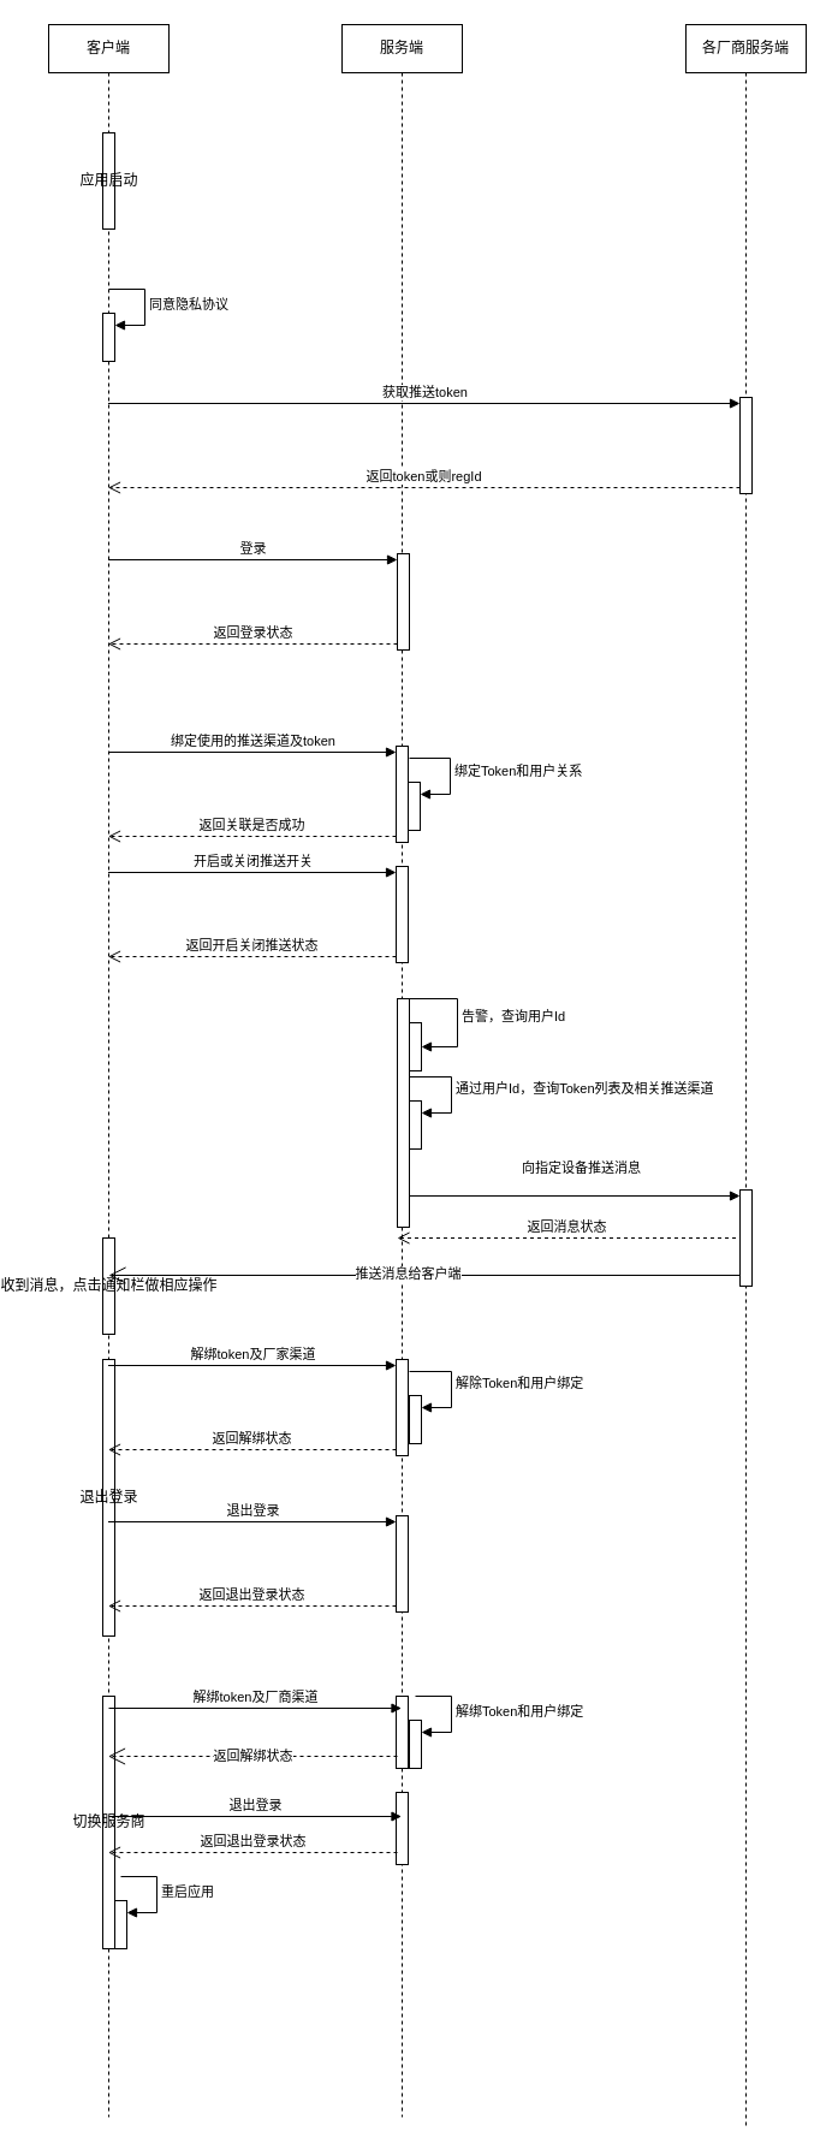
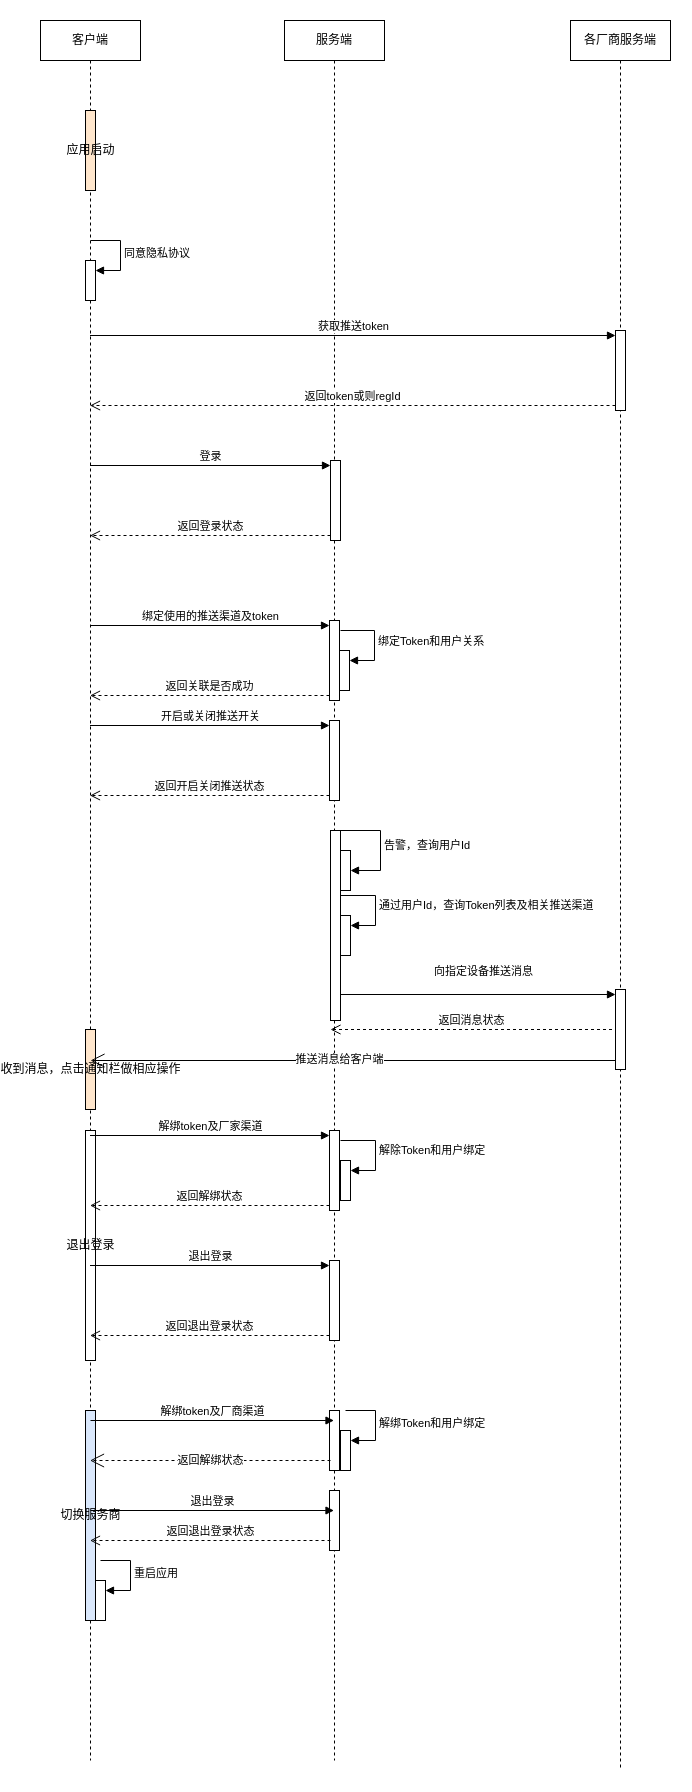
- <mxCell id="3" value="应用启动" style="html=1;points=[[0,0,0,0,5],[0,1,0,0,-5],[1,0,0,0,5],[1,1,0,0,-5]];perimeter=orthogonalPerimeter;outlineConnect=0;targetShapes=umlLifeline;portConstraint=eastwest;newEdgeStyle={&quot;curved&quot;:0,&quot;rounded&quot;:0};" parent="2" vertex="1"><mxGeometry x="45" y="90" width="10" height="80" as="geometry" /></mxCell>
+ <mxCell id="3" value="应用启动" style="html=1;points=[[0,0,0,0,5],[0,1,0,0,-5],[1,0,0,0,5],[1,1,0,0,-5]];perimeter=orthogonalPerimeter;outlineConnect=0;targetShapes=umlLifeline;portConstraint=eastwest;newEdgeStyle={&quot;curved&quot;:0,&quot;rounded&quot;:0};fillColor=#ffe6cc;" parent="2" vertex="1"><mxGeometry x="45" y="90" width="10" height="80" as="geometry" /></mxCell>
- <mxCell id="6" value="收到消息，点击通知栏做相应操作" style="html=1;points=[[0,0,0,0,5],[0,1,0,0,-5],[1,0,0,0,5],[1,1,0,0,-5]];perimeter=orthogonalPerimeter;outlineConnect=0;targetShapes=umlLifeline;portConstraint=eastwest;newEdgeStyle={&quot;curved&quot;:0,&quot;rounded&quot;:0};" parent="2" vertex="1"><mxGeometry x="45" y="1009" width="10" height="80" as="geometry" /></mxCell>
+ <mxCell id="6" value="收到消息，点击通知栏做相应操作" style="html=1;points=[[0,0,0,0,5],[0,1,0,0,-5],[1,0,0,0,5],[1,1,0,0,-5]];perimeter=orthogonalPerimeter;outlineConnect=0;targetShapes=umlLifeline;portConstraint=eastwest;newEdgeStyle={&quot;curved&quot;:0,&quot;rounded&quot;:0};fillColor=#ffe6cc;" parent="2" vertex="1"><mxGeometry x="45" y="1009" width="10" height="80" as="geometry" /></mxCell>
- <mxCell id="8" value="切换服务商" style="html=1;points=[[0,0,0,0,5],[0,1,0,0,-5],[1,0,0,0,5],[1,1,0,0,-5]];perimeter=orthogonalPerimeter;outlineConnect=0;targetShapes=umlLifeline;portConstraint=eastwest;newEdgeStyle={&quot;curved&quot;:0,&quot;rounded&quot;:0};" parent="2" vertex="1"><mxGeometry x="45" y="1390" width="10" height="210" as="geometry" /></mxCell>
+ <mxCell id="8" value="切换服务商" style="html=1;points=[[0,0,0,0,5],[0,1,0,0,-5],[1,0,0,0,5],[1,1,0,0,-5]];perimeter=orthogonalPerimeter;outlineConnect=0;targetShapes=umlLifeline;portConstraint=eastwest;newEdgeStyle={&quot;curved&quot;:0,&quot;rounded&quot;:0};fillColor=#dae8fc;" parent="2" vertex="1"><mxGeometry x="45" y="1390" width="10" height="210" as="geometry" /></mxCell>
